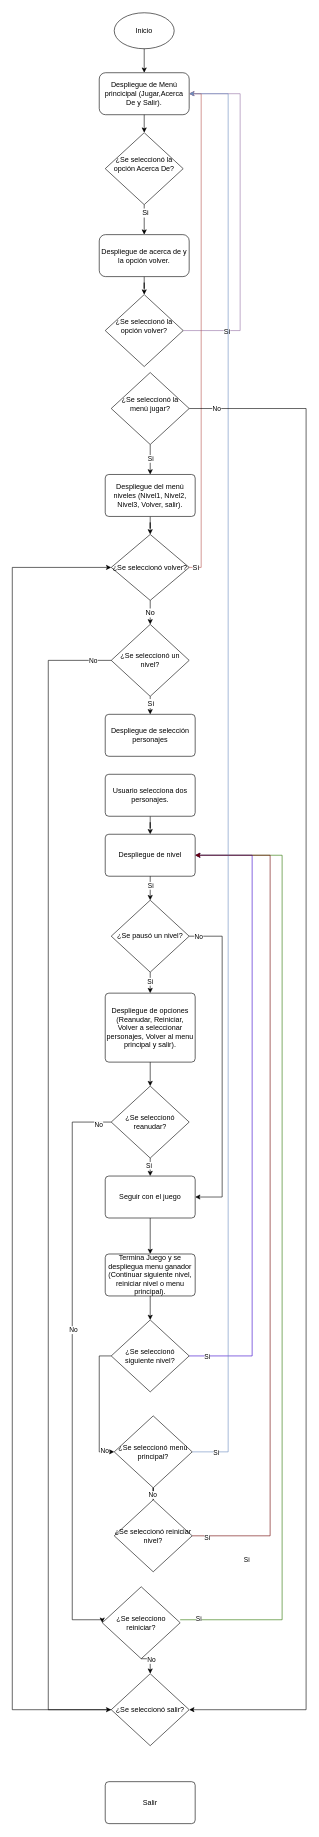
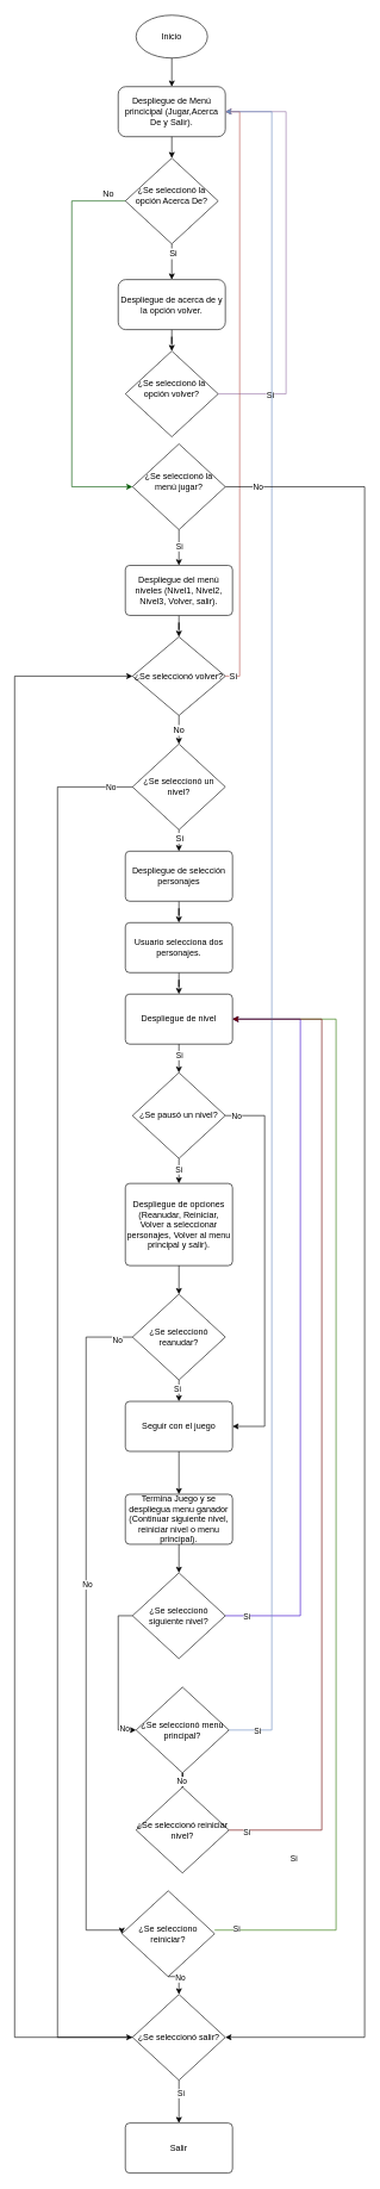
+ <mxCell id="19" style="edgeStyle=orthogonalEdgeStyle;rounded=0;orthogonalLoop=1;jettySize=auto;html=1;exitX=0;exitY=0.5;exitDx=0;exitDy=0;exitPerimeter=0;fontFamily=Helvetica;fontSize=12;fontColor=default;entryX=0;entryY=0.5;entryDx=0;entryDy=0;entryPerimeter=0;fillColor=#008a00;strokeColor=#005700;" edge="1" parent="1" source="12" target="7"><mxGeometry relative="1" as="geometry"><mxPoint x="175" y="730" as="targetPoint" /><Array as="points"><mxPoint x="100" y="280" /><mxPoint x="100" y="680" /></Array></mxGeometry></mxCell>
+ <mxCell id="20" value="No" style="edgeLabel;html=1;align=center;verticalAlign=middle;resizable=0;points=[];rounded=1;shadow=0;glass=0;strokeColor=default;strokeWidth=1;arcSize=14;fontFamily=Helvetica;fontSize=12;fontColor=default;fillColor=default;" vertex="1" connectable="0" parent="19"><mxGeometry x="-0.149" y="-1" relative="1" as="geometry"><mxPoint x="51" y="-173" as="offset" /></mxGeometry></mxCell>
+ <mxCell id="29" style="edgeStyle=orthogonalEdgeStyle;rounded=0;orthogonalLoop=1;jettySize=auto;html=1;" edge="1" parent="1" source="30" target="32"><mxGeometry relative="1" as="geometry" /></mxCell>
+ <mxCell id="70" style="edgeStyle=orthogonalEdgeStyle;rounded=0;orthogonalLoop=1;jettySize=auto;html=1;" edge="1" parent="1" source="72" target="75"><mxGeometry relative="1" as="geometry" /></mxCell>
+ <mxCell id="71" value="Si" style="edgeLabel;html=1;align=center;verticalAlign=middle;resizable=0;points=[];" vertex="1" connectable="0" parent="70"><mxGeometry x="-0.393" y="2" relative="1" as="geometry"><mxPoint as="offset" /></mxGeometry></mxCell>
